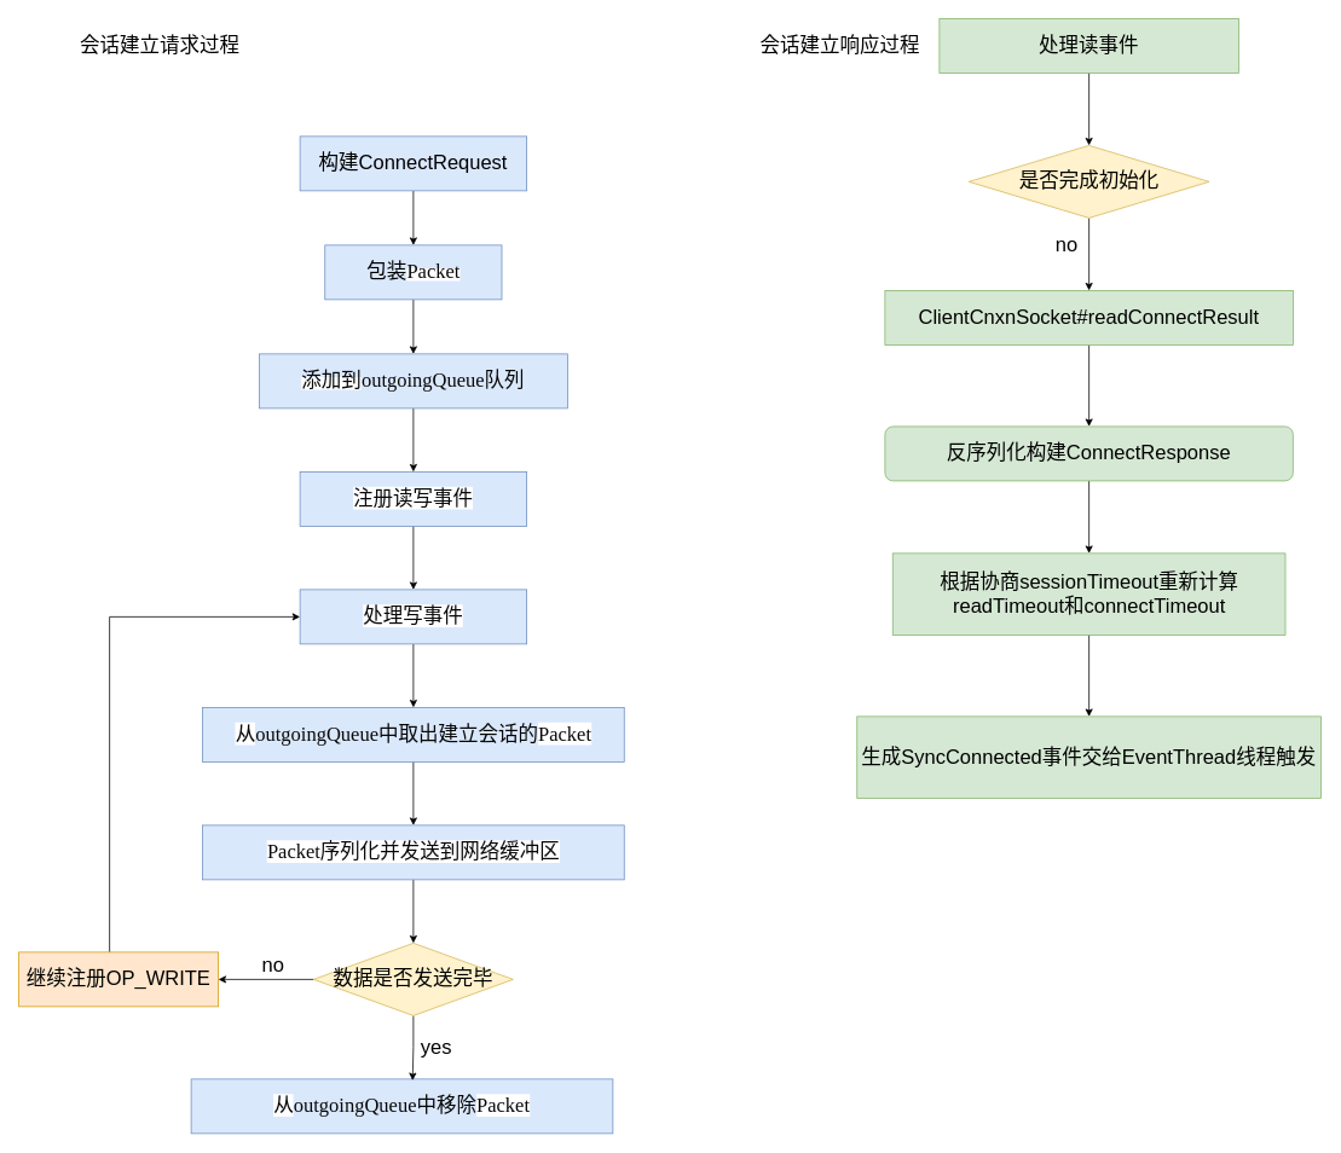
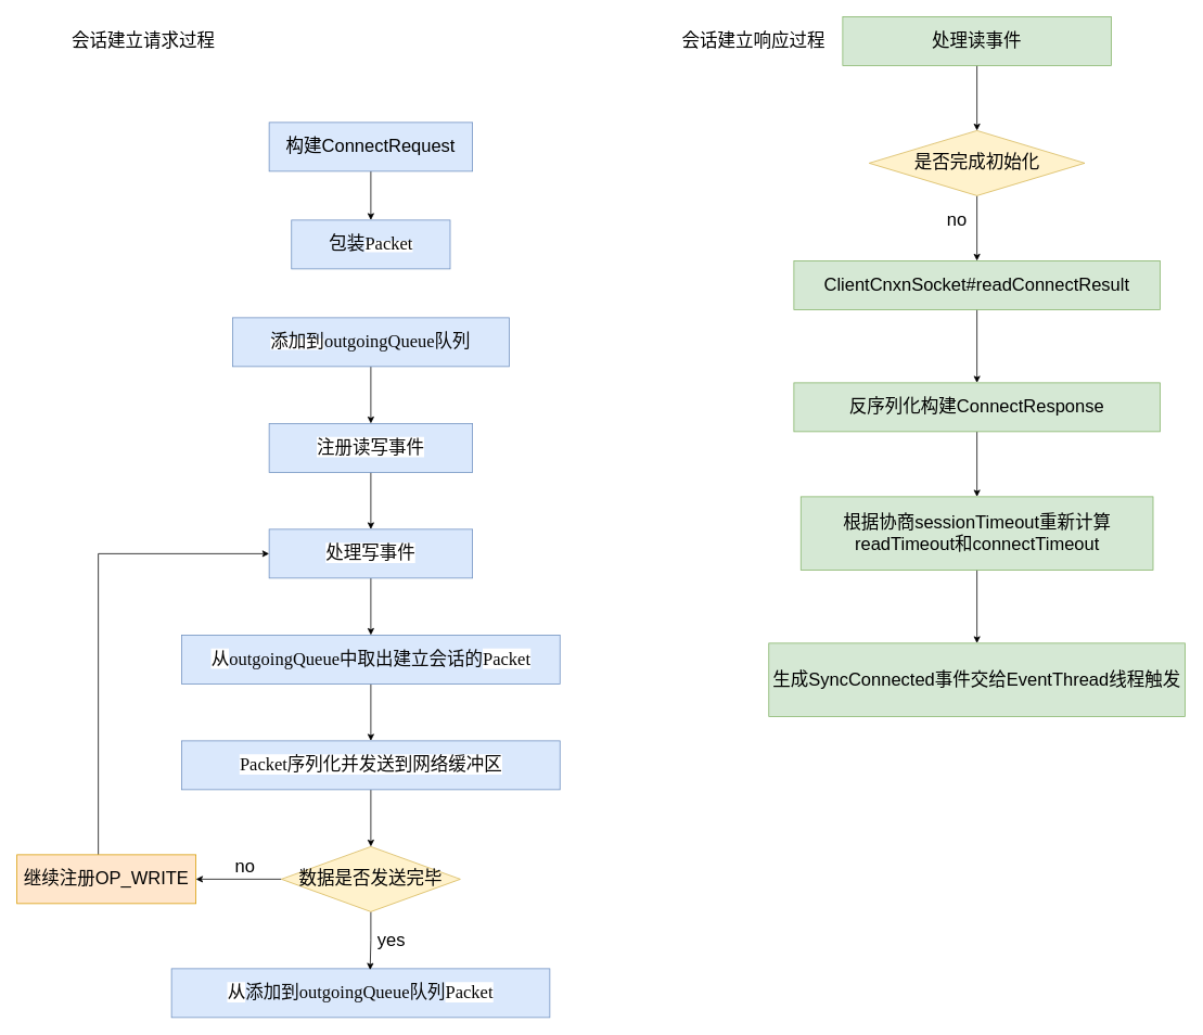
- <mxCell id="4" style="edgeStyle=orthogonalEdgeStyle;rounded=0;orthogonalLoop=1;jettySize=auto;html=1;entryX=0.5;entryY=0;entryDx=0;entryDy=0;fontSize=22;" edge="1" parent="1" source="5" target="7"><mxGeometry relative="1" as="geometry" /></mxCell>
- <mxCell id="31" value="&lt;font style=&quot;font-size: 22px&quot;&gt;反序列化构建ConnectResponse&lt;br&gt;&lt;/font&gt;" style="whiteSpace=wrap;html=1;fillColor=#d5e8d4;strokeColor=#82b366;rounded=1;" vertex="1" parent="1"><mxGeometry x="975" y="470" width="450" height="60" as="geometry" /></mxCell>
+ <mxCell id="31" value="&lt;font style=&quot;font-size: 22px&quot;&gt;反序列化构建ConnectResponse&lt;br&gt;&lt;/font&gt;" style="rounded=0;whiteSpace=wrap;html=1;fillColor=#d5e8d4;strokeColor=#82b366;" vertex="1" parent="1"><mxGeometry x="975" y="470" width="450" height="60" as="geometry" /></mxCell>
- <mxCell id="16" value="&lt;span style=&quot;color: rgb(8 , 8 , 8) ; font-family: &amp;#34;jetbrains mono&amp;#34; ; font-size: 22px ; background-color: rgb(255 , 255 , 255)&quot;&gt;从&lt;/span&gt;&lt;font color=&quot;#080808&quot; face=&quot;jetbrains mono&quot;&gt;&lt;span style=&quot;font-size: 22px&quot;&gt;outgoingQueue中移除&lt;/span&gt;&lt;/font&gt;&lt;span style=&quot;color: rgb(8 , 8 , 8) ; font-family: &amp;#34;jetbrains mono&amp;#34; ; font-size: 22px ; background-color: rgb(255 , 255 , 255)&quot;&gt;Packet&lt;/span&gt;" style="rounded=0;whiteSpace=wrap;html=1;fillColor=#dae8fc;strokeColor=#6c8ebf;" vertex="1" parent="1"><mxGeometry x="210" y="1190" width="465" height="60" as="geometry" /></mxCell>
+ <mxCell id="16" value="&lt;span style=&quot;color: rgb(8 , 8 , 8) ; font-family: &amp;#34;jetbrains mono&amp;#34; ; font-size: 22px ; background-color: rgb(255 , 255 , 255)&quot;&gt;从&lt;/span&gt;&lt;font color=&quot;#080808&quot; face=&quot;jetbrains mono&quot;&gt;&lt;span style=&quot;font-size: 22px&quot;&gt;添加到outgoingQueue队列&lt;/span&gt;&lt;/font&gt;&lt;span style=&quot;color: rgb(8 , 8 , 8) ; font-family: &amp;#34;jetbrains mono&amp;#34; ; font-size: 22px ; background-color: rgb(255 , 255 , 255)&quot;&gt;Packet&lt;/span&gt;" style="rounded=0;whiteSpace=wrap;html=1;fillColor=#dae8fc;strokeColor=#6c8ebf;" vertex="1" parent="1"><mxGeometry x="210" y="1190" width="465" height="60" as="geometry" /></mxCell>
